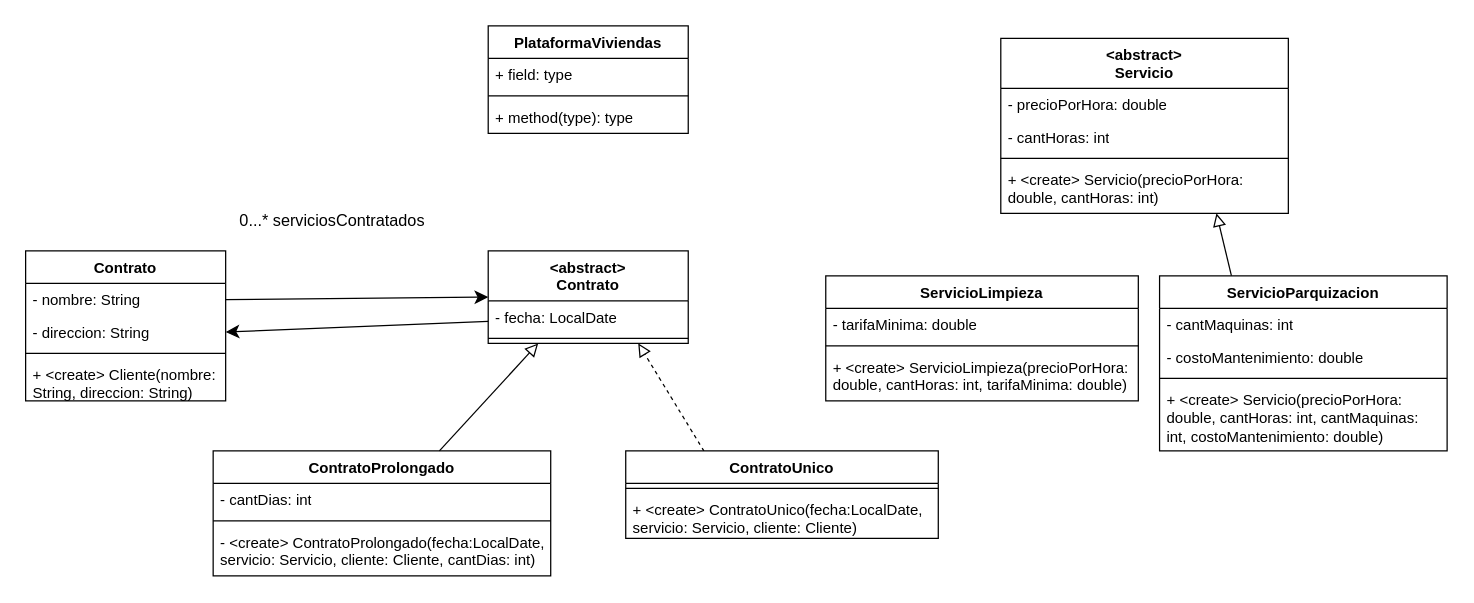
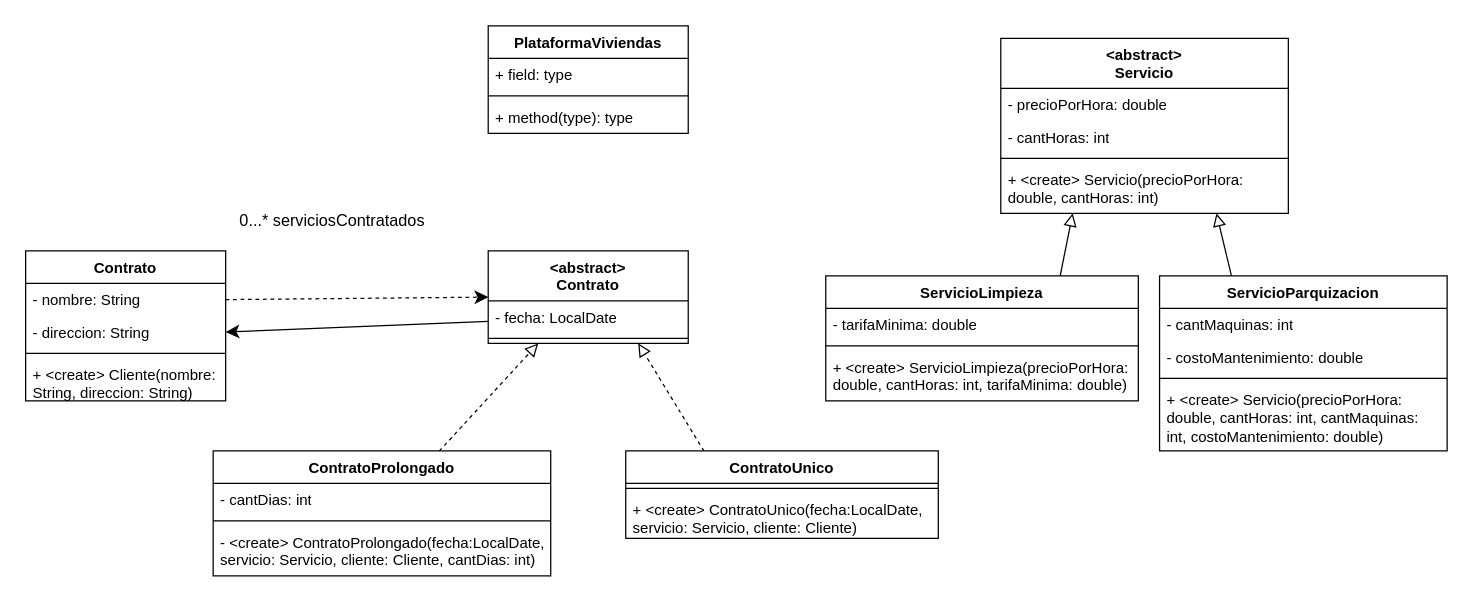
+ <mxCell id="11" style="edgeStyle=none;curved=1;rounded=0;orthogonalLoop=1;jettySize=auto;html=1;exitX=0.75;exitY=0;exitDx=0;exitDy=0;entryX=0.25;entryY=1;entryDx=0;entryDy=0;fontSize=12;startSize=8;endSize=8;endArrow=block;endFill=0;" edge="1" parent="1" source="12" target="6"><mxGeometry relative="1" as="geometry" /></mxCell>
- <mxCell id="39" style="edgeStyle=none;curved=1;rounded=0;orthogonalLoop=1;jettySize=auto;html=1;exitX=1;exitY=0.5;exitDx=0;exitDy=0;entryX=0;entryY=0.5;entryDx=0;entryDy=0;fontSize=12;startSize=8;endSize=8;" edge="1" parent="1" source="35" target="22"><mxGeometry relative="1" as="geometry" /></mxCell>
+ <mxCell id="39" style="edgeStyle=none;curved=1;rounded=0;orthogonalLoop=1;jettySize=auto;html=1;exitX=1;exitY=0.5;exitDx=0;exitDy=0;entryX=0;entryY=0.5;entryDx=0;entryDy=0;fontSize=12;startSize=8;endSize=8;dashed=1;" edge="1" parent="1" source="35" target="22"><mxGeometry relative="1" as="geometry" /></mxCell>
- <mxCell id="33" style="edgeStyle=none;curved=1;rounded=0;orthogonalLoop=1;jettySize=auto;html=1;entryX=0.25;entryY=1;entryDx=0;entryDy=0;fontSize=12;startSize=8;endSize=8;endArrow=block;endFill=0;" edge="1" parent="1" source="25" target="22"><mxGeometry relative="1" as="geometry"><mxPoint x="433.36" y="293.82" as="targetPoint" /></mxGeometry></mxCell>
+ <mxCell id="33" style="edgeStyle=none;curved=1;rounded=0;orthogonalLoop=1;jettySize=auto;html=1;entryX=0.25;entryY=1;entryDx=0;entryDy=0;fontSize=12;startSize=8;endSize=8;endArrow=block;endFill=0;dashed=1;" edge="1" parent="1" source="25" target="22"><mxGeometry relative="1" as="geometry"><mxPoint x="433.36" y="293.82" as="targetPoint" /></mxGeometry></mxCell>
